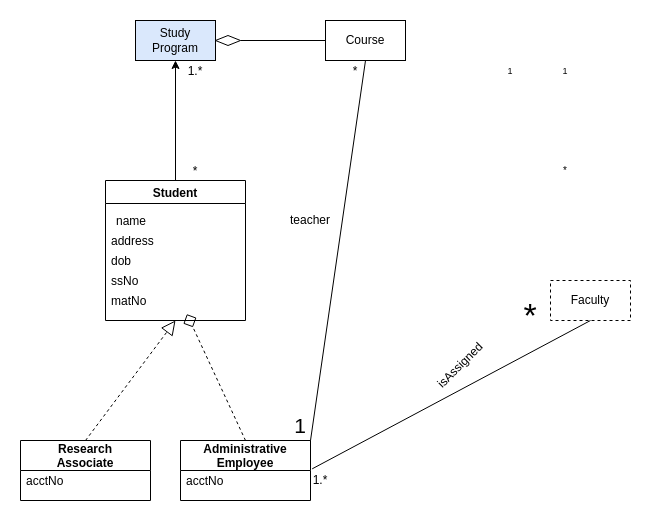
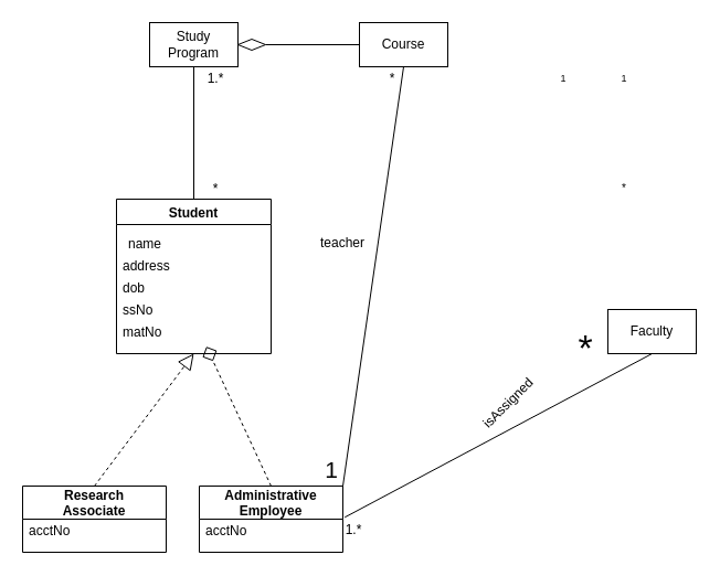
- <mxCell id="2" value="Study Program" style="rounded=0;whiteSpace=wrap;html=1;fillColor=#dae8fc;" parent="1" vertex="1"><mxGeometry x="135" y="20" width="80" height="40" as="geometry" /></mxCell>
+ <mxCell id="2" value="Study Program" style="rounded=0;whiteSpace=wrap;html=1;" parent="1" vertex="1"><mxGeometry x="135" y="20" width="80" height="40" as="geometry" /></mxCell>
- <mxCell id="14" value="" style="endArrow=classic;html=1;rounded=0;entryX=0.5;entryY=1;entryDx=0;entryDy=0;" parent="1" source="4" target="2" edge="1"><mxGeometry width="50" height="50" relative="1" as="geometry"><mxPoint x="340" y="170" as="sourcePoint" /><mxPoint x="390" y="120" as="targetPoint" /></mxGeometry></mxCell>
+ <mxCell id="14" value="" style="endArrow=none;html=1;rounded=0;entryX=0.5;entryY=1;entryDx=0;entryDy=0;" parent="1" source="4" target="2" edge="1"><mxGeometry width="50" height="50" relative="1" as="geometry"><mxPoint x="340" y="170" as="sourcePoint" /><mxPoint x="390" y="120" as="targetPoint" /></mxGeometry></mxCell>
- <mxCell id="16" value="Faculty" style="rounded=0;whiteSpace=wrap;html=1;dashed=1;" parent="1" vertex="1"><mxGeometry x="550" y="280" width="80" height="40" as="geometry" /></mxCell>
+ <mxCell id="16" value="Faculty" style="rounded=0;whiteSpace=wrap;html=1;" parent="1" vertex="1"><mxGeometry x="550" y="280" width="80" height="40" as="geometry" /></mxCell>
